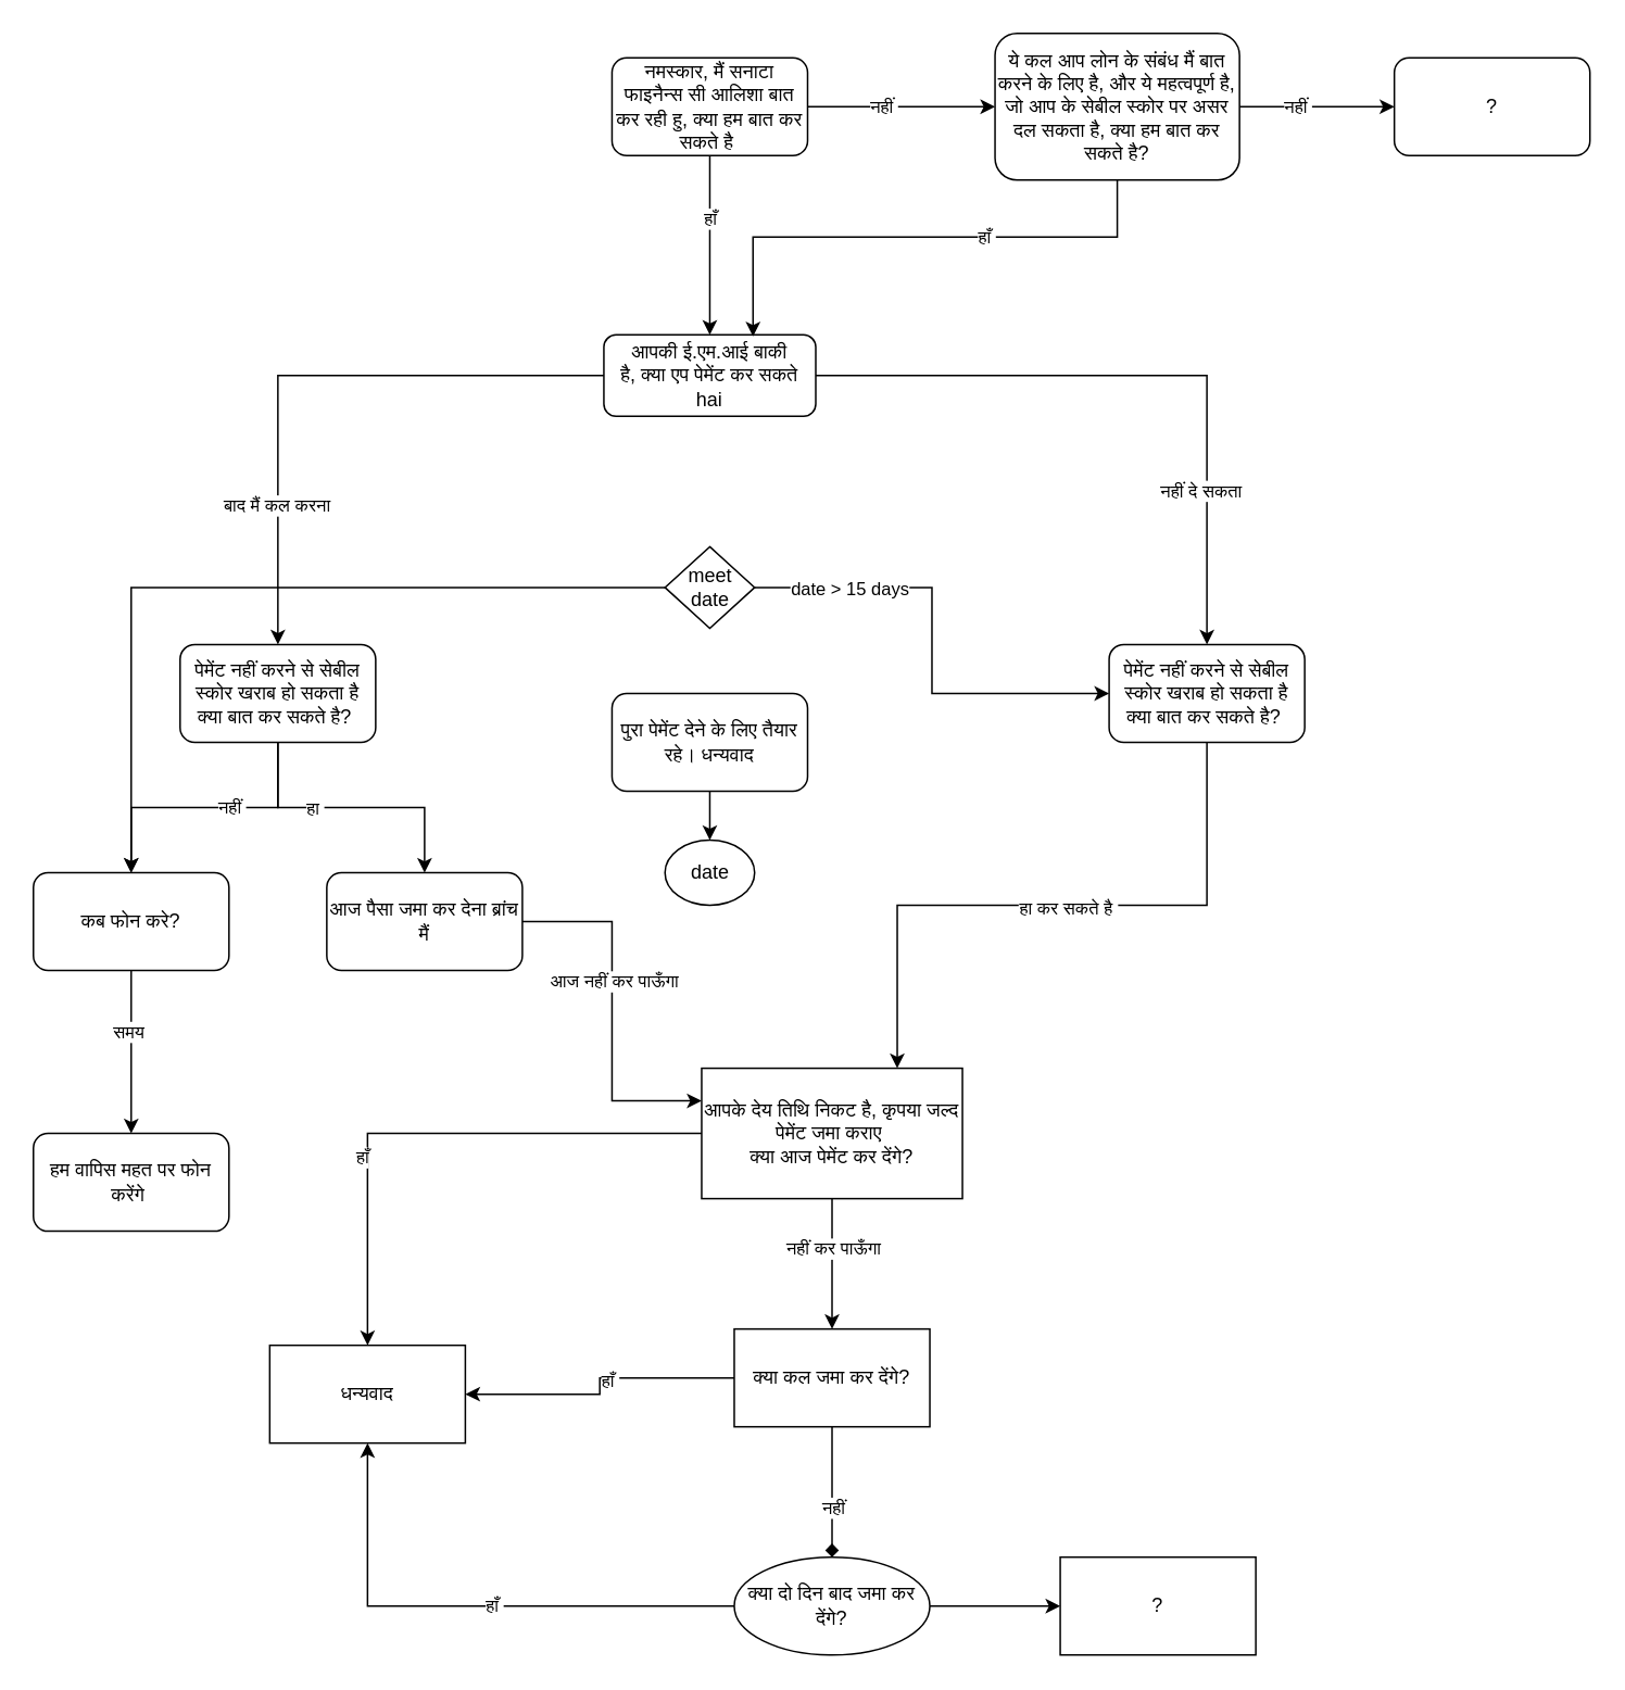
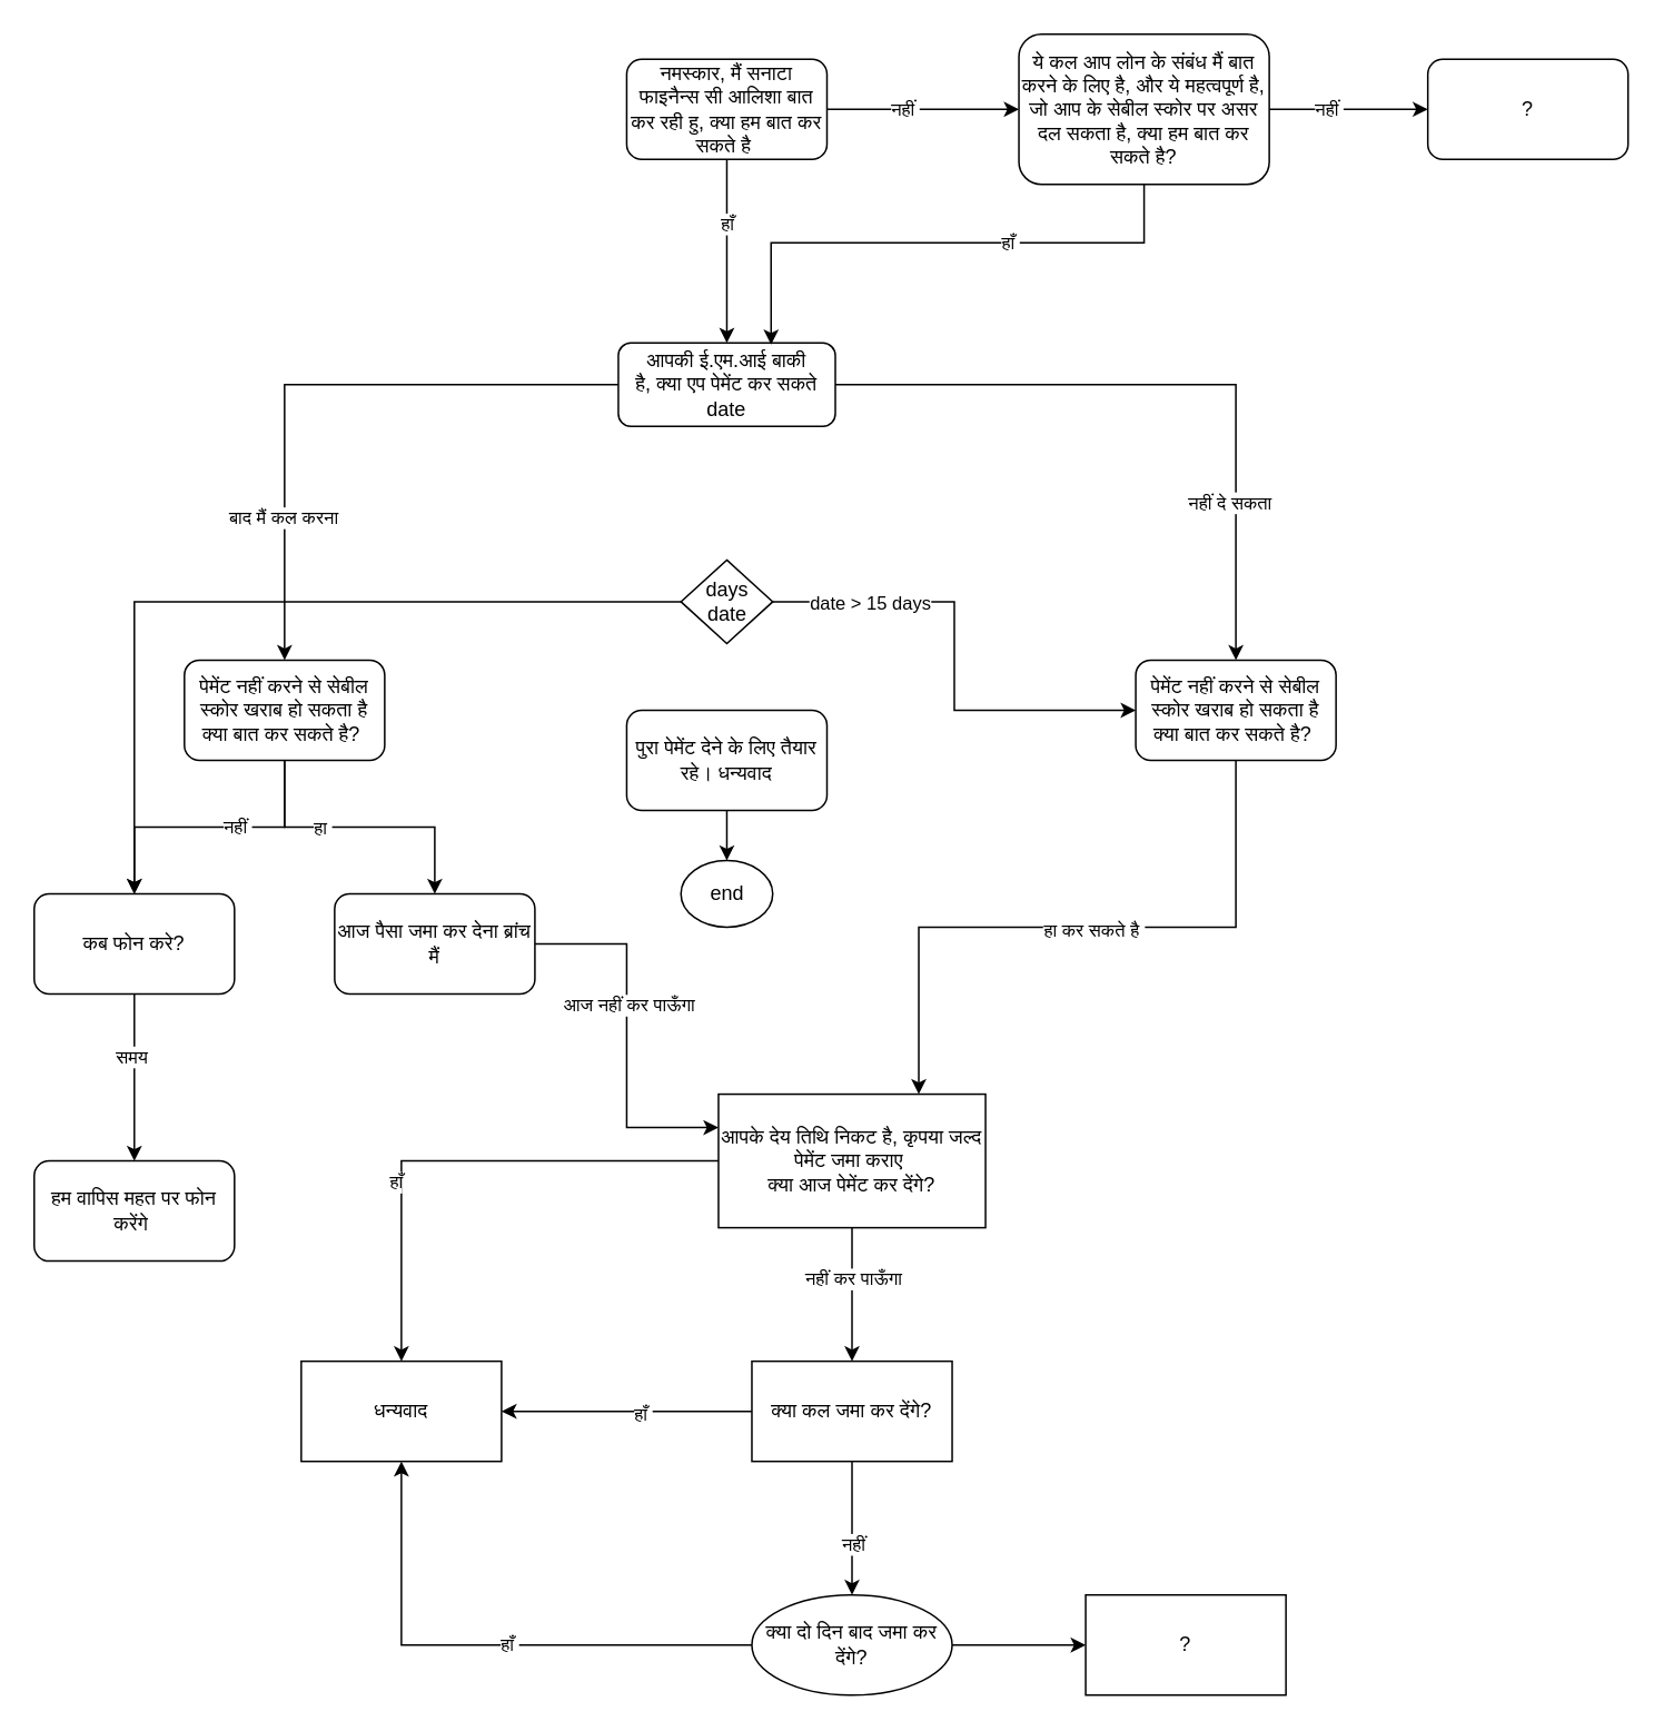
- <mxCell id="7" value="आपकी ई.एम.आई बाकी&lt;br&gt;है, क्या एप पेमेंट कर सकते&lt;br&gt;hai" style="rounded=1;whiteSpace=wrap;html=1;" parent="1" vertex="1"><mxGeometry x="370" y="205" width="130" height="50" as="geometry" /></mxCell>
+ <mxCell id="7" value="आपकी ई.एम.आई बाकी&lt;br&gt;है, क्या एप पेमेंट कर सकते&lt;br&gt;date" style="rounded=1;whiteSpace=wrap;html=1;" parent="1" vertex="1"><mxGeometry x="370" y="205" width="130" height="50" as="geometry" /></mxCell>
- <mxCell id="42" value="meet&lt;br&gt;date" style="rhombus;whiteSpace=wrap;html=1;" vertex="1" parent="1"><mxGeometry x="407.5" y="335" width="55" height="50" as="geometry" /></mxCell>
+ <mxCell id="42" value="days&lt;br&gt;date" style="rhombus;whiteSpace=wrap;html=1;" vertex="1" parent="1"><mxGeometry x="407.5" y="335" width="55" height="50" as="geometry" /></mxCell>
- <mxCell id="35" value="date" style="ellipse;whiteSpace=wrap;html=1;rounded=1;" vertex="1" parent="1"><mxGeometry x="407.5" y="515" width="55" height="40" as="geometry" /></mxCell>
+ <mxCell id="35" value="end" style="ellipse;whiteSpace=wrap;html=1;rounded=1;" vertex="1" parent="1"><mxGeometry x="407.5" y="515" width="55" height="40" as="geometry" /></mxCell>
- <mxCell id="29" value="धन्यवाद" style="whiteSpace=wrap;html=1;" vertex="1" parent="1"><mxGeometry x="165" y="825" width="120" height="60" as="geometry" /></mxCell>
+ <mxCell id="29" value="धन्यवाद" style="whiteSpace=wrap;html=1;" vertex="1" parent="1"><mxGeometry x="180" y="815" width="120" height="60" as="geometry" /></mxCell>
- <mxCell id="32" value="" style="edgeStyle=orthogonalEdgeStyle;rounded=0;orthogonalLoop=1;jettySize=auto;html=1;endArrow=diamond;" edge="1" parent="1" source="34" target="39"><mxGeometry relative="1" as="geometry" /></mxCell>
+ <mxCell id="32" value="" style="edgeStyle=orthogonalEdgeStyle;rounded=0;orthogonalLoop=1;jettySize=auto;html=1;" edge="1" parent="1" source="34" target="39"><mxGeometry relative="1" as="geometry" /></mxCell>
